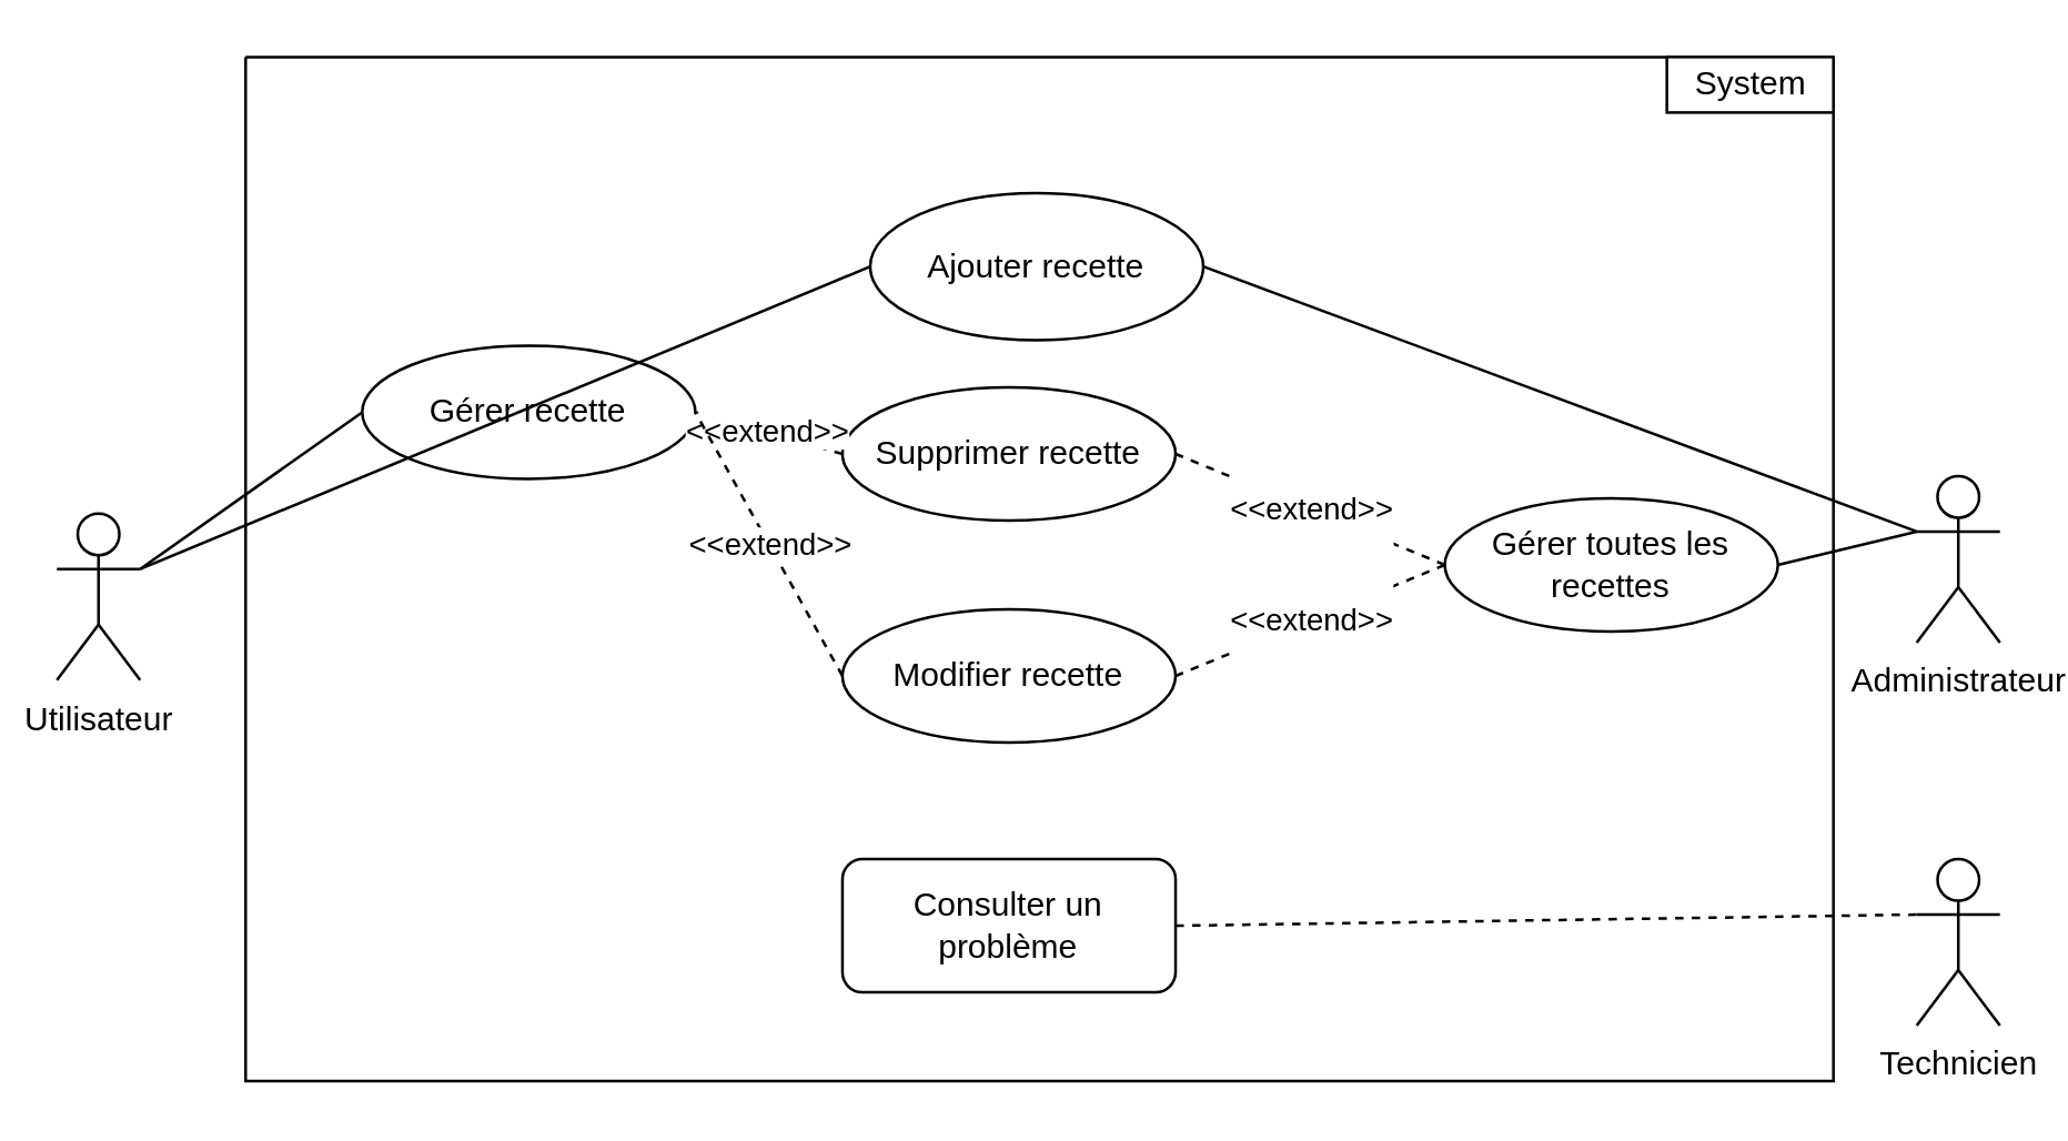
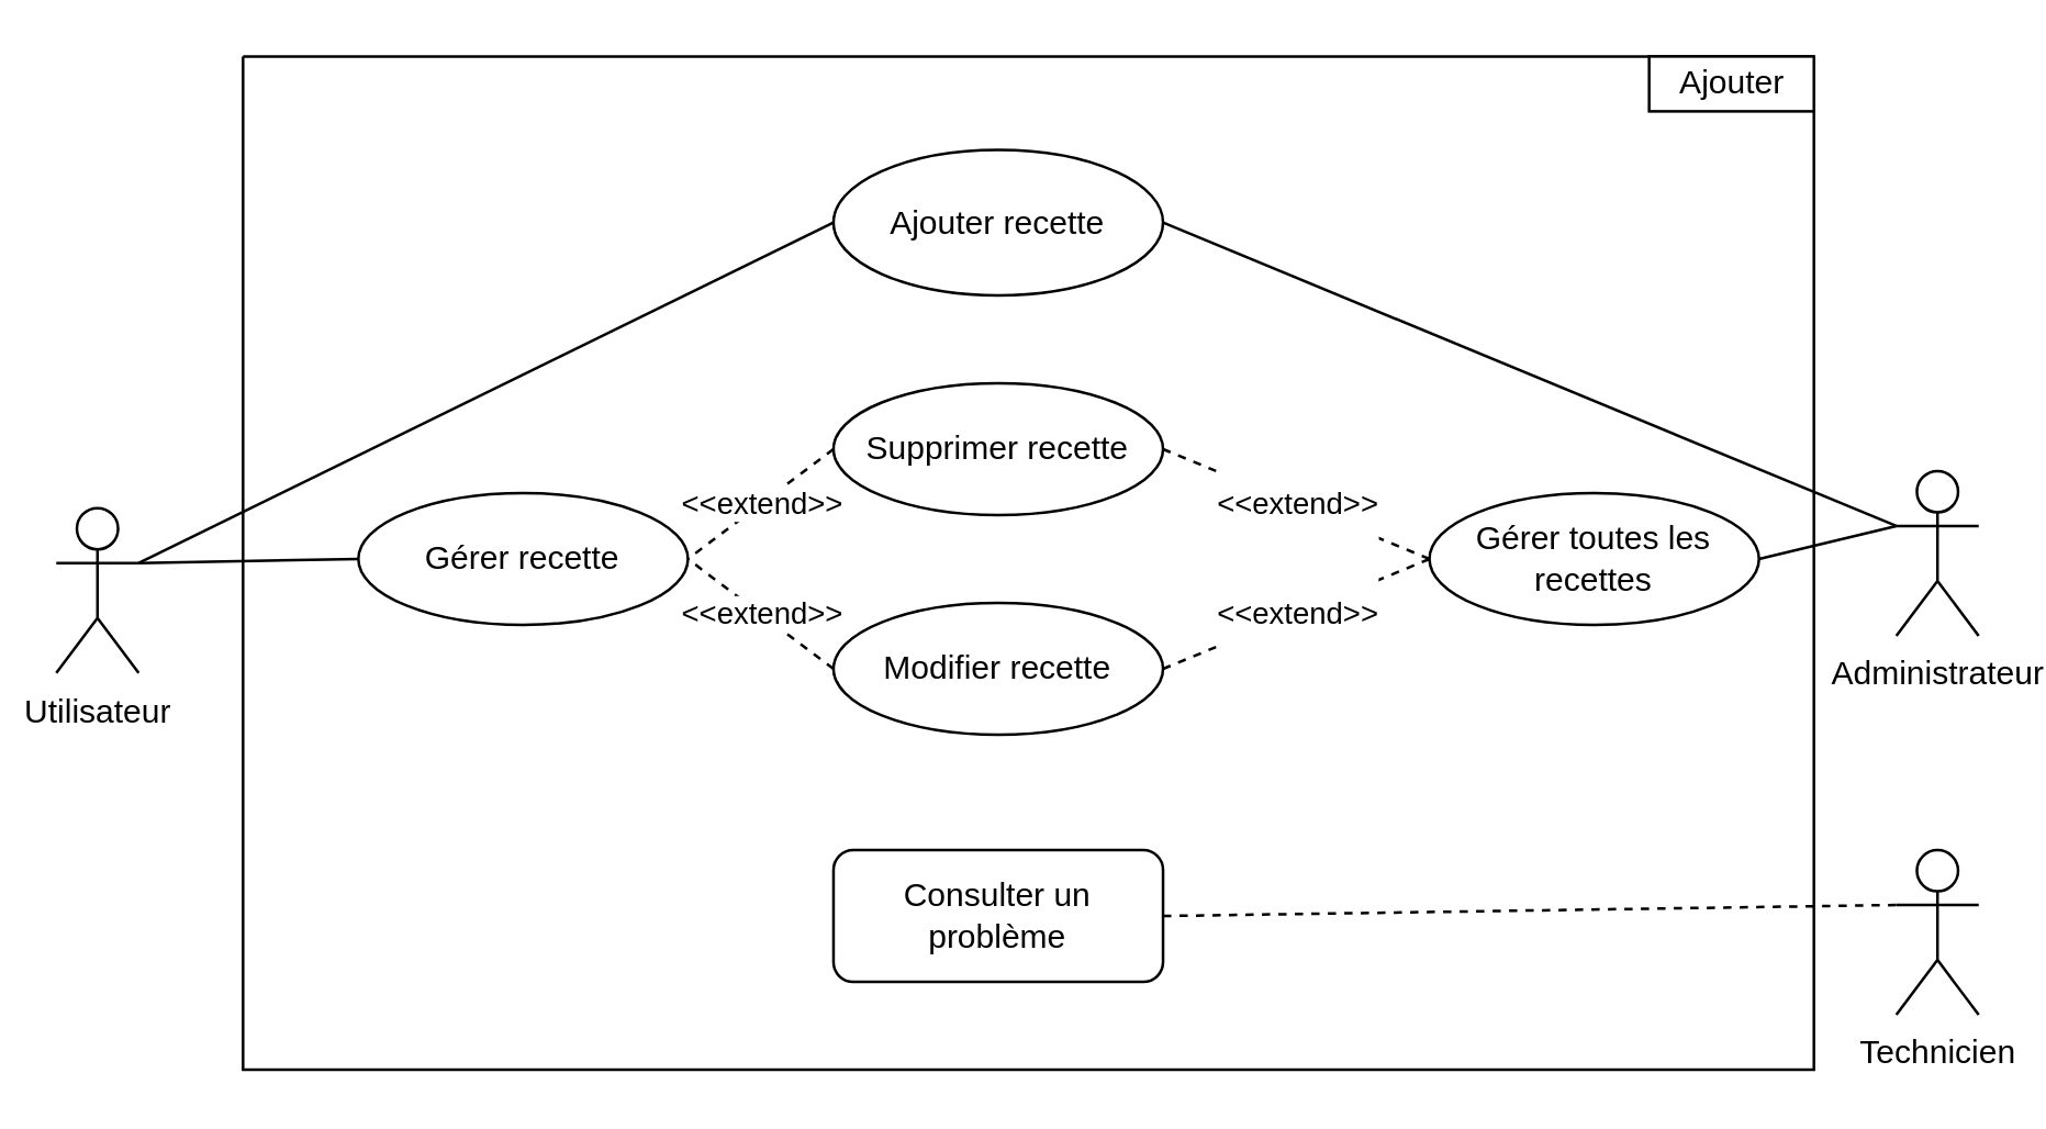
- <mxCell id="8" value="System" style="text;html=1;align=center;verticalAlign=middle;resizable=0;points=[];autosize=1;strokeColor=default;fillColor=default;fontColor=default;" vertex="1" parent="2"><mxGeometry x="512" width="60" height="20" as="geometry" /></mxCell>
+ <mxCell id="8" value="Ajouter" style="text;html=1;align=center;verticalAlign=middle;resizable=0;points=[];autosize=1;strokeColor=default;fillColor=default;fontColor=default;" vertex="1" parent="2"><mxGeometry x="512" width="60" height="20" as="geometry" /></mxCell>
- <mxCell id="5" value="Ajouter recette" style="ellipse;whiteSpace=wrap;html=1;fontColor=default;strokeColor=default;fillColor=default;" vertex="1" parent="2"><mxGeometry x="225" y="49" width="120" height="53" as="geometry" /></mxCell>
+ <mxCell id="5" value="Ajouter recette" style="ellipse;whiteSpace=wrap;html=1;fontColor=default;strokeColor=default;fillColor=default;" vertex="1" parent="2"><mxGeometry x="215" y="34" width="120" height="53" as="geometry" /></mxCell>
- <mxCell id="3" value="Gérer recette" style="ellipse;whiteSpace=wrap;html=1;fontColor=default;strokeColor=default;fillColor=default;" vertex="1" parent="2"><mxGeometry x="42" y="104" width="120" height="48" as="geometry" /></mxCell>
+ <mxCell id="3" value="Gérer recette" style="ellipse;whiteSpace=wrap;html=1;fontColor=default;strokeColor=default;fillColor=default;" vertex="1" parent="2"><mxGeometry x="42" y="159" width="120" height="48" as="geometry" /></mxCell>
